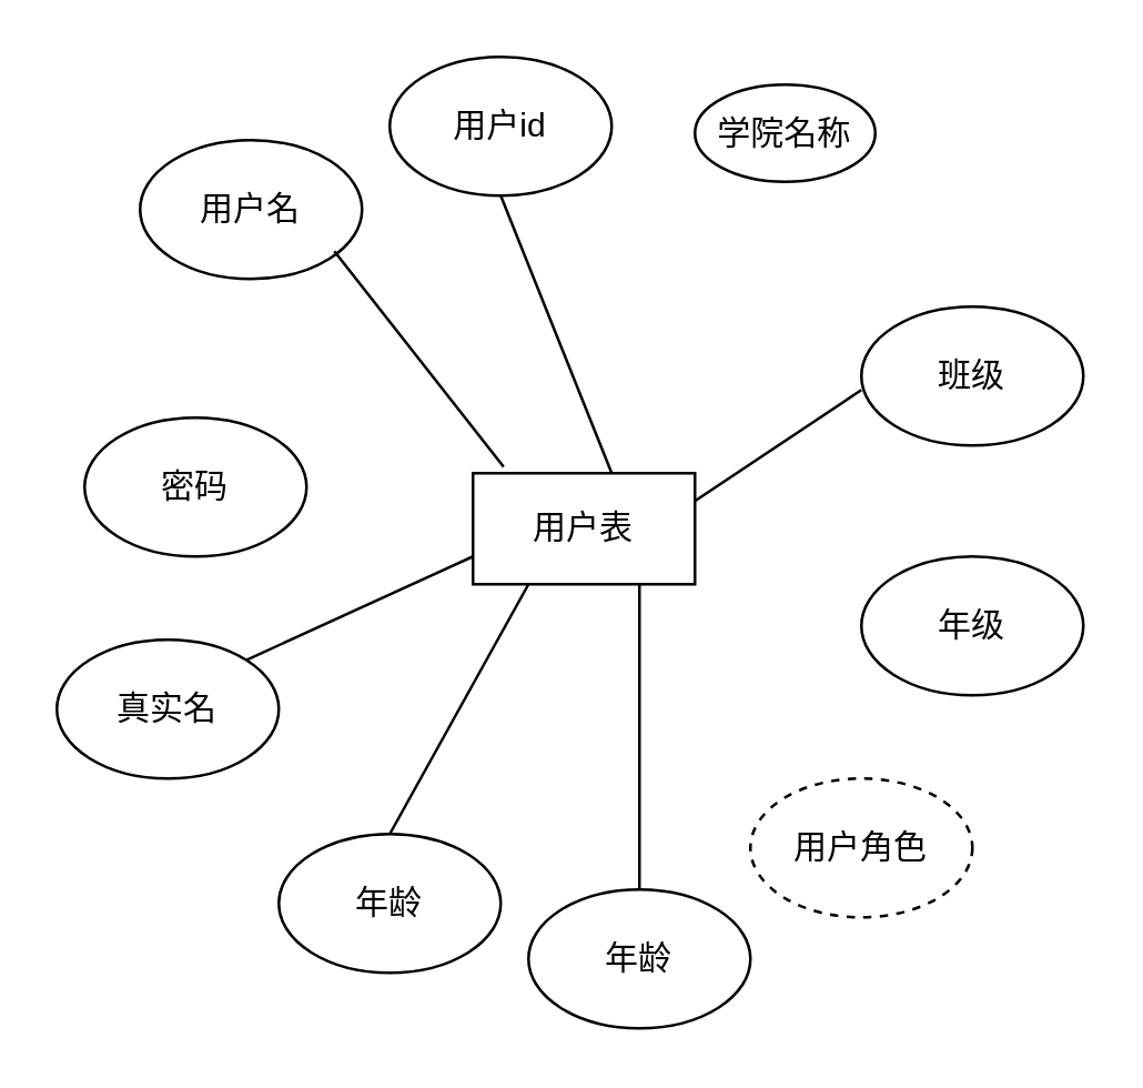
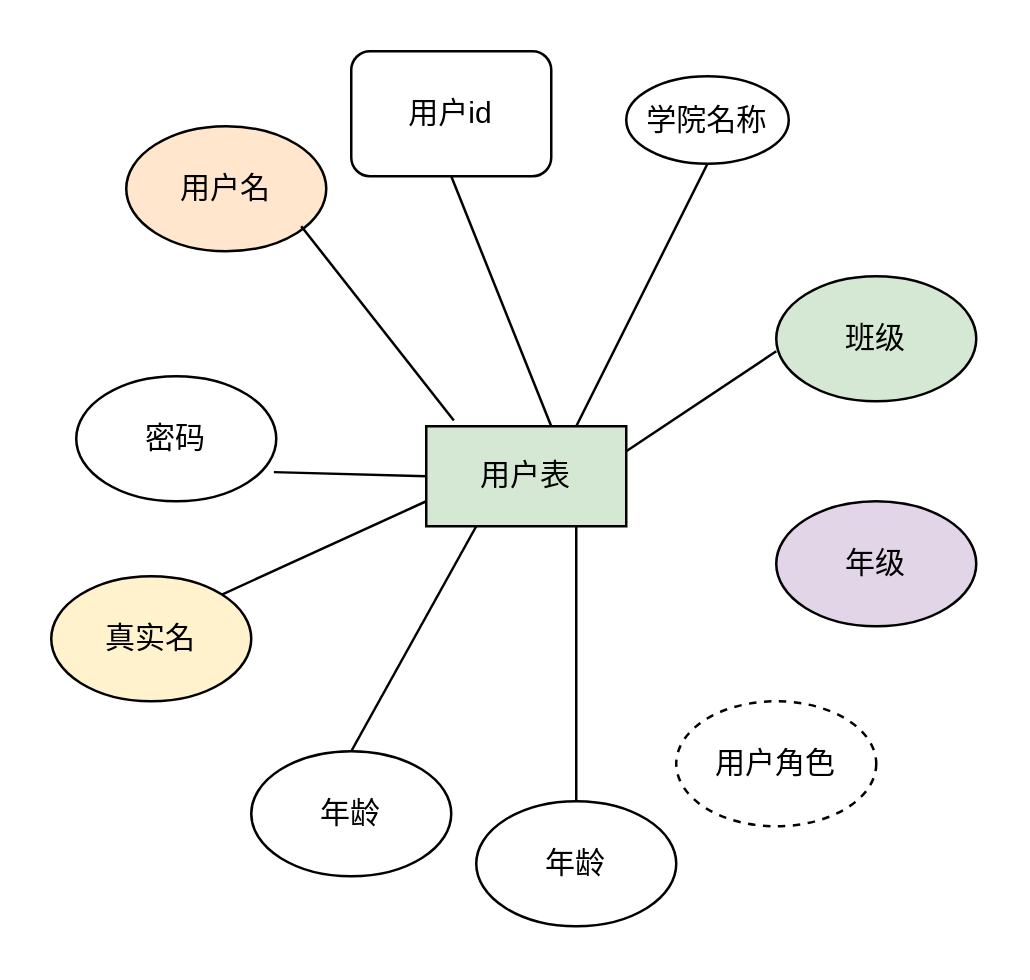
- <mxCell id="7" value="用户id" style="ellipse;whiteSpace=wrap;html=1;" vertex="1" parent="1"><mxGeometry x="140" y="20" width="80" height="50" as="geometry" /></mxCell>
+ <mxCell id="7" value="用户id" style="whiteSpace=wrap;html=1;rounded=1;" vertex="1" parent="1"><mxGeometry x="140" y="20" width="80" height="50" as="geometry" /></mxCell>
- <mxCell id="6" value="用户名" style="ellipse;whiteSpace=wrap;html=1;" vertex="1" parent="1"><mxGeometry x="50" y="50" width="80" height="50" as="geometry" /></mxCell>
+ <mxCell id="6" value="用户名" style="ellipse;whiteSpace=wrap;html=1;fillColor=#ffe6cc;" vertex="1" parent="1"><mxGeometry x="50" y="50" width="80" height="50" as="geometry" /></mxCell>
+ <mxCell id="16" value="" style="endArrow=none;html=1;rounded=0;entryX=0.5;entryY=1;entryDx=0;entryDy=0;exitX=0.75;exitY=0;exitDx=0;exitDy=0;" edge="1" parent="1" source="2" target="8"><mxGeometry width="50" height="50" relative="1" as="geometry"><mxPoint x="205" y="170" as="sourcePoint" /><mxPoint x="255" y="120" as="targetPoint" /></mxGeometry></mxCell>
- <mxCell id="9" value="班级" style="ellipse;whiteSpace=wrap;html=1;" vertex="1" parent="1"><mxGeometry x="310" y="110" width="80" height="50" as="geometry" /></mxCell>
+ <mxCell id="9" value="班级" style="ellipse;whiteSpace=wrap;html=1;fillColor=#d5e8d4;" vertex="1" parent="1"><mxGeometry x="310" y="110" width="80" height="50" as="geometry" /></mxCell>
+ <mxCell id="18" value="" style="endArrow=none;html=1;rounded=0;exitX=0.988;exitY=0.767;exitDx=0;exitDy=0;exitPerimeter=0;entryX=0;entryY=0.5;entryDx=0;entryDy=0;" edge="1" parent="1" source="3" target="2"><mxGeometry width="50" height="50" relative="1" as="geometry"><mxPoint x="120" y="250" as="sourcePoint" /><mxPoint x="170" y="200" as="targetPoint" /></mxGeometry></mxCell>
- <mxCell id="2" value="用户表" style="rounded=0;whiteSpace=wrap;html=1;" vertex="1" parent="1"><mxGeometry x="170" y="170" width="80" height="40" as="geometry" /></mxCell>
+ <mxCell id="2" value="用户表" style="rounded=0;whiteSpace=wrap;html=1;fillColor=#d5e8d4;" vertex="1" parent="1"><mxGeometry x="170" y="170" width="80" height="40" as="geometry" /></mxCell>
- <mxCell id="11" value="年级" style="ellipse;whiteSpace=wrap;html=1;" vertex="1" parent="1"><mxGeometry x="310" y="200" width="80" height="50" as="geometry" /></mxCell>
+ <mxCell id="11" value="年级" style="ellipse;whiteSpace=wrap;html=1;fillColor=#e1d5e7;" vertex="1" parent="1"><mxGeometry x="310" y="200" width="80" height="50" as="geometry" /></mxCell>
- <mxCell id="4" value="真实名" style="ellipse;whiteSpace=wrap;html=1;" vertex="1" parent="1"><mxGeometry x="20" y="230" width="80" height="50" as="geometry" /></mxCell>
+ <mxCell id="4" value="真实名" style="ellipse;whiteSpace=wrap;html=1;fillColor=#fff2cc;" vertex="1" parent="1"><mxGeometry x="20" y="230" width="80" height="50" as="geometry" /></mxCell>
